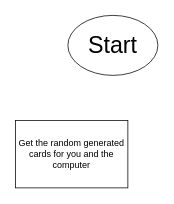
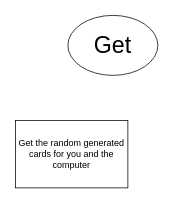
- <mxCell id="2" value="&lt;font style=&quot;font-size: 31px;&quot;&gt;Start&lt;/font&gt;" style="ellipse;whiteSpace=wrap;html=1;" vertex="1" parent="1"><mxGeometry x="90" y="20" width="120" height="80" as="geometry" /></mxCell>
+ <mxCell id="2" value="&lt;font style=&quot;font-size: 31px;&quot;&gt;Get&lt;/font&gt;" style="ellipse;whiteSpace=wrap;html=1;" vertex="1" parent="1"><mxGeometry x="90" y="20" width="120" height="80" as="geometry" /></mxCell>
